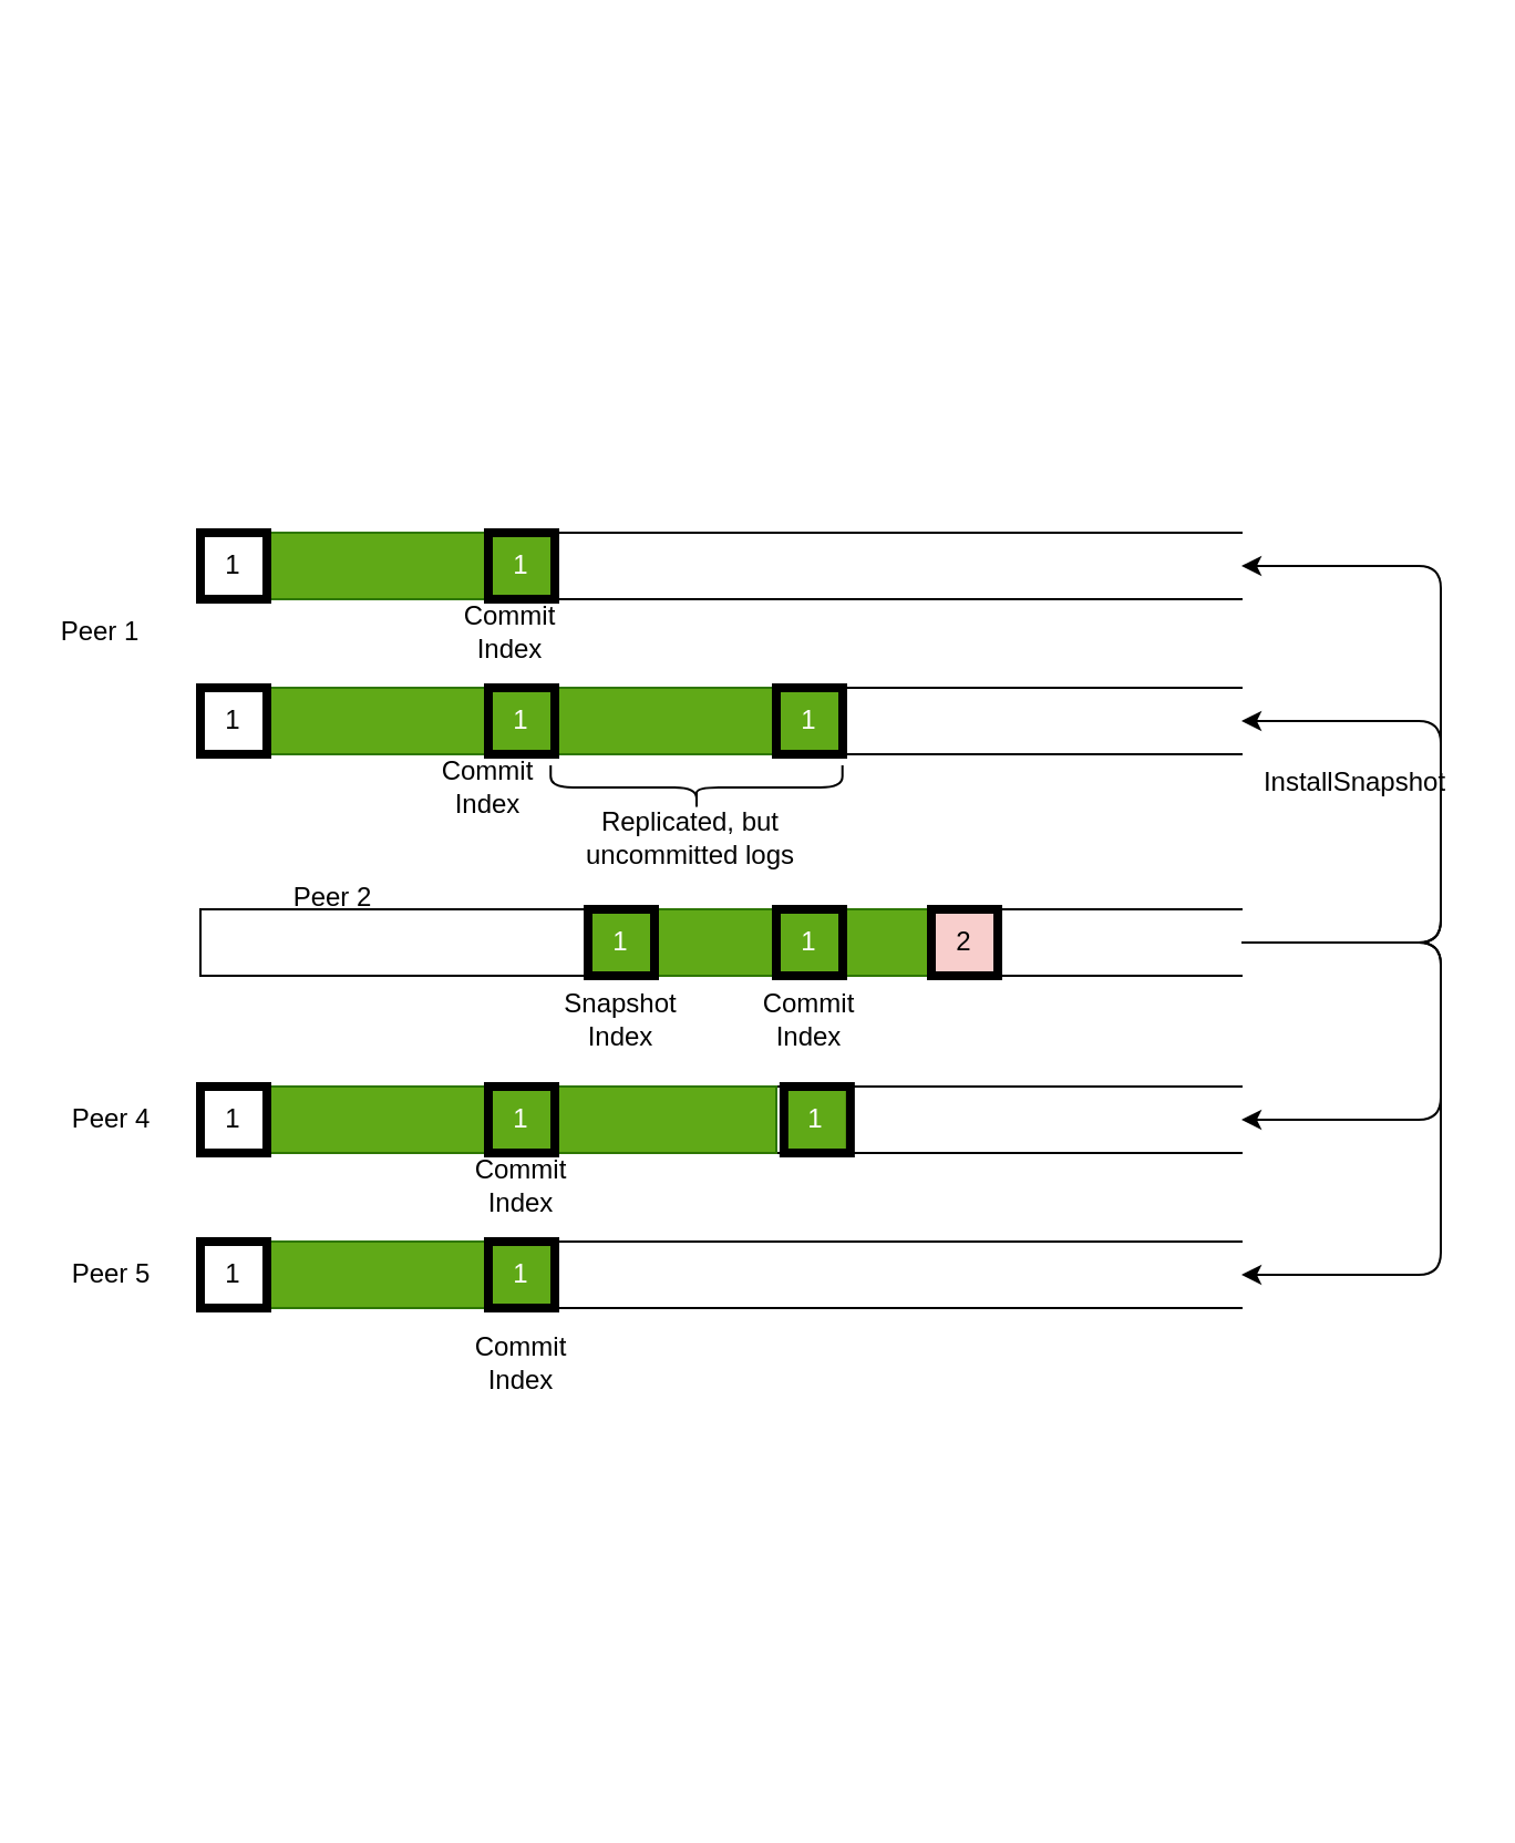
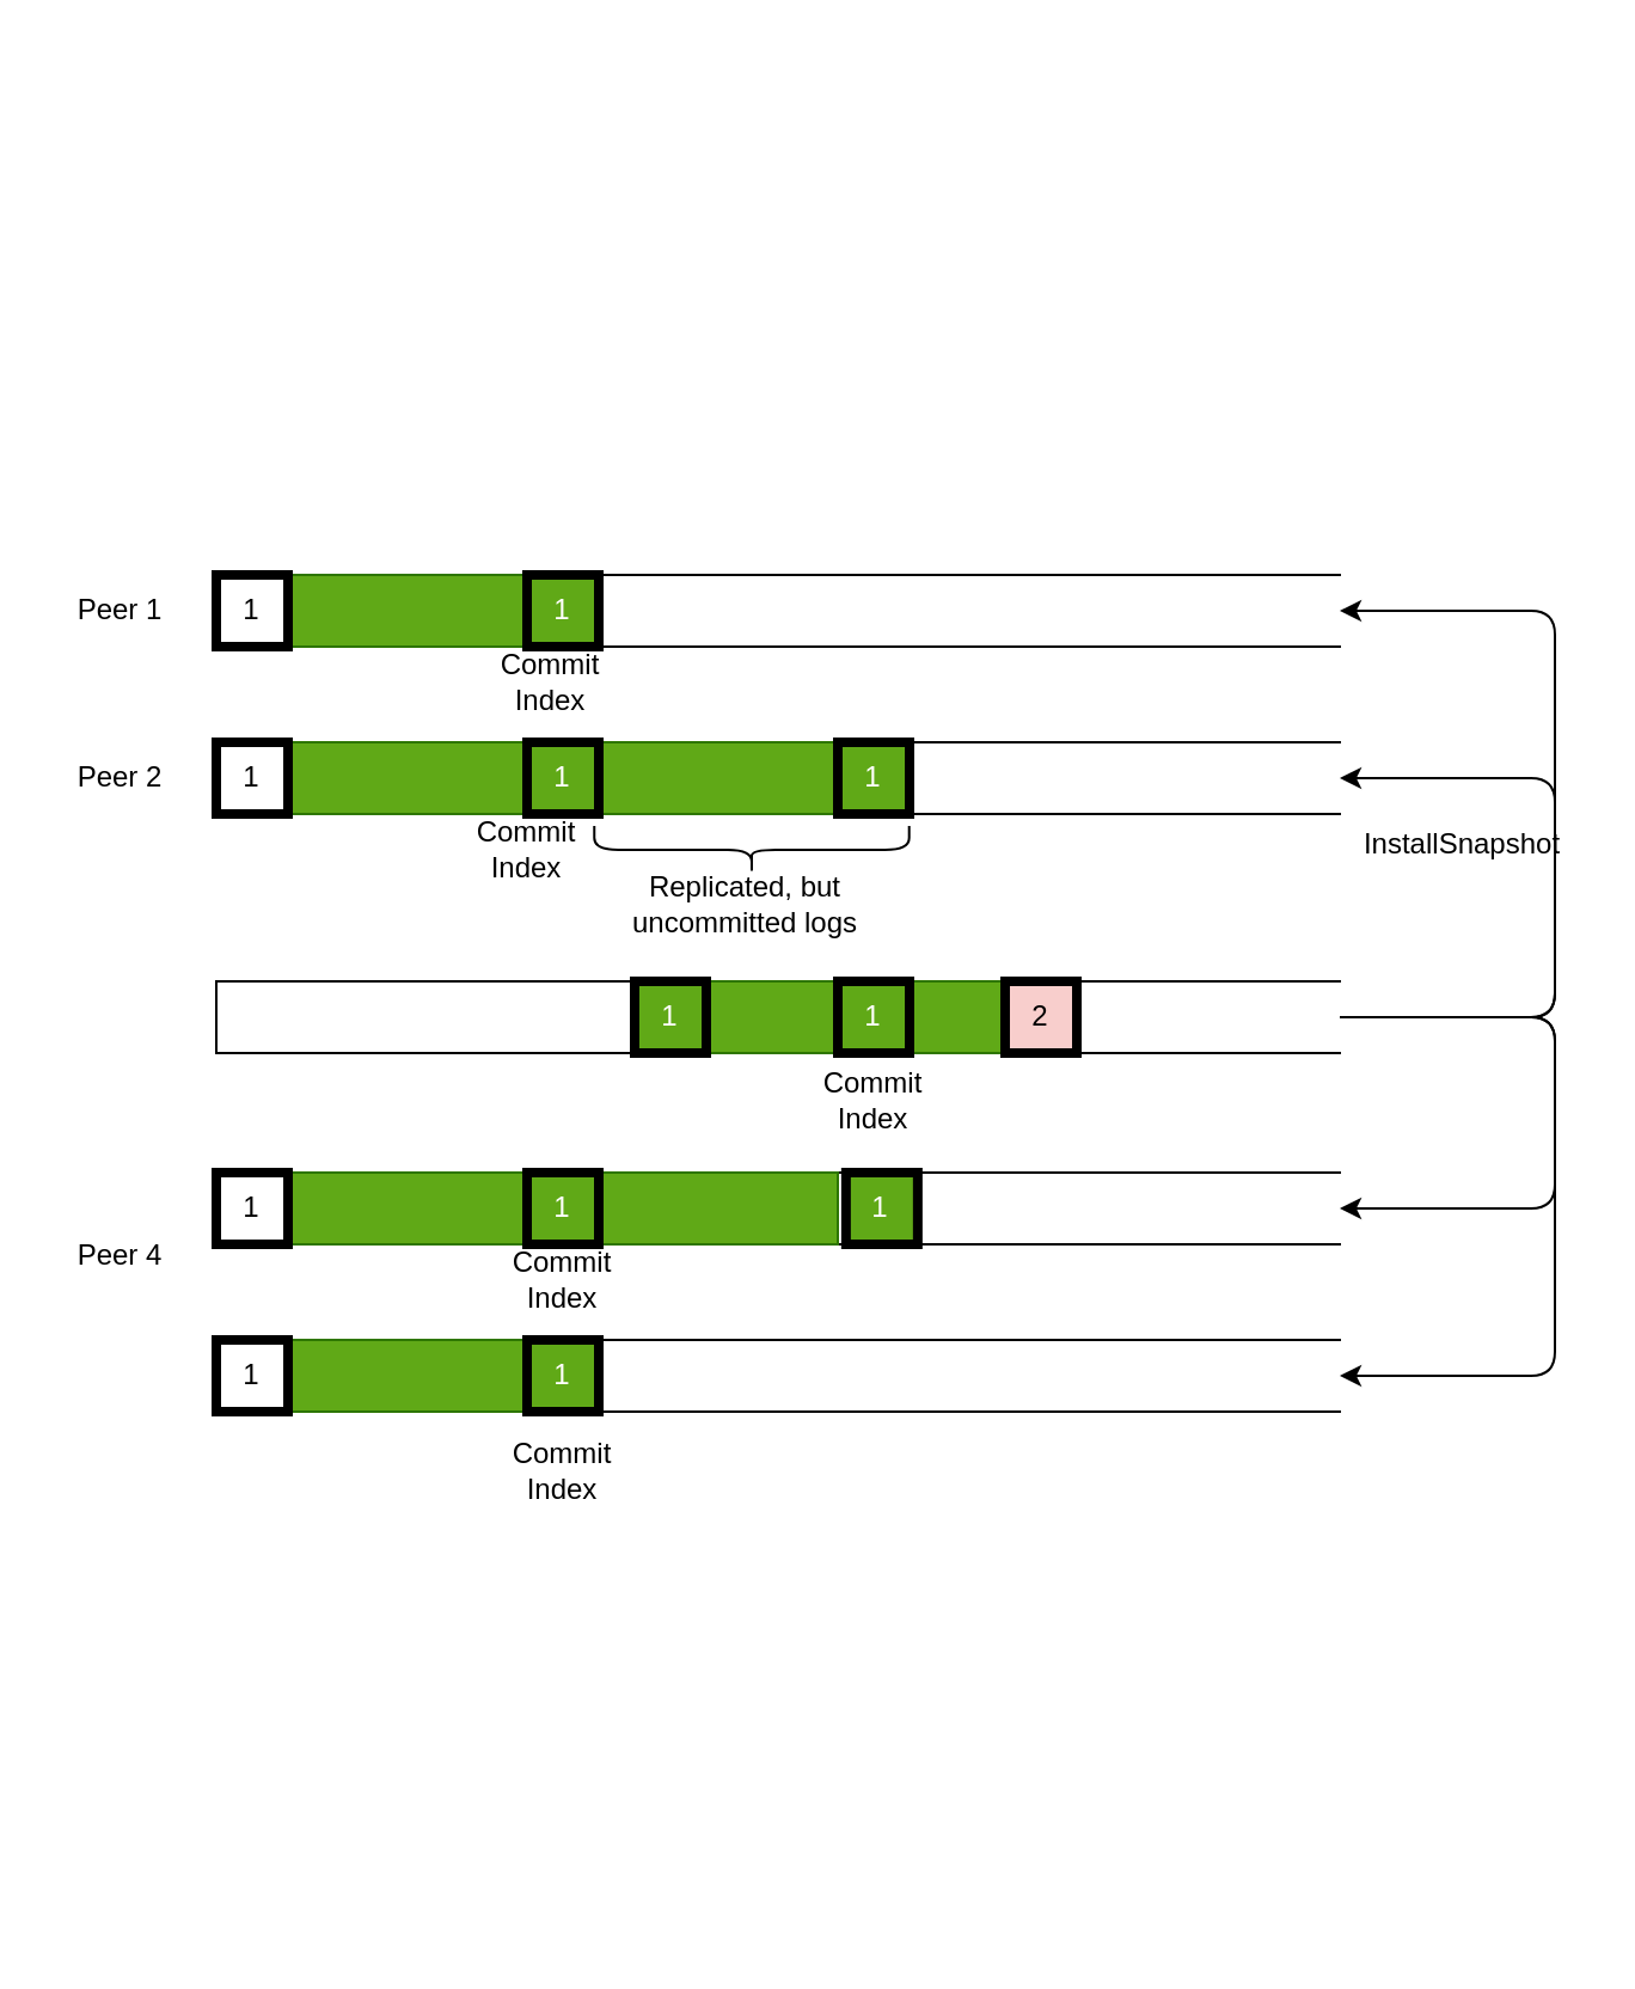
- <mxCell id="8" value="Peer 1" style="text;html=1;strokeColor=none;fillColor=none;align=center;verticalAlign=middle;whiteSpace=wrap;rounded=0;" parent="1" vertex="1"><mxGeometry x="15" y="270" width="60" height="30" as="geometry" /></mxCell>
+ <mxCell id="8" value="Peer 1" style="text;html=1;strokeColor=none;fillColor=none;align=center;verticalAlign=middle;whiteSpace=wrap;rounded=0;" parent="1" vertex="1"><mxGeometry x="20" y="240" width="60" height="30" as="geometry" /></mxCell>
- <mxCell id="9" value="Peer 2" style="text;html=1;strokeColor=none;fillColor=none;align=center;verticalAlign=middle;whiteSpace=wrap;rounded=0;" parent="1" vertex="1"><mxGeometry x="120" y="390" width="60" height="30" as="geometry" /></mxCell>
+ <mxCell id="9" value="Peer 2" style="text;html=1;strokeColor=none;fillColor=none;align=center;verticalAlign=middle;whiteSpace=wrap;rounded=0;" parent="1" vertex="1"><mxGeometry x="20" y="310" width="60" height="30" as="geometry" /></mxCell>
- <mxCell id="34" value="Snapshot&lt;br&gt;Index" style="text;html=1;strokeColor=none;fillColor=none;align=center;verticalAlign=middle;whiteSpace=wrap;rounded=0;" parent="1" vertex="1"><mxGeometry x="250" y="445" width="60" height="30" as="geometry" /></mxCell>
- <mxCell id="10" value="Peer 4" style="text;html=1;strokeColor=none;fillColor=none;align=center;verticalAlign=middle;whiteSpace=wrap;rounded=0;" parent="1" vertex="1"><mxGeometry x="20" y="490" width="60" height="30" as="geometry" /></mxCell>
+ <mxCell id="10" value="Peer 4" style="text;html=1;strokeColor=none;fillColor=none;align=center;verticalAlign=middle;whiteSpace=wrap;rounded=0;" parent="1" vertex="1"><mxGeometry x="20" y="510" width="60" height="30" as="geometry" /></mxCell>
- <mxCell id="11" value="Peer 5" style="text;html=1;strokeColor=none;fillColor=none;align=center;verticalAlign=middle;whiteSpace=wrap;rounded=0;" parent="1" vertex="1"><mxGeometry x="20" y="560" width="60" height="30" as="geometry" /></mxCell>
